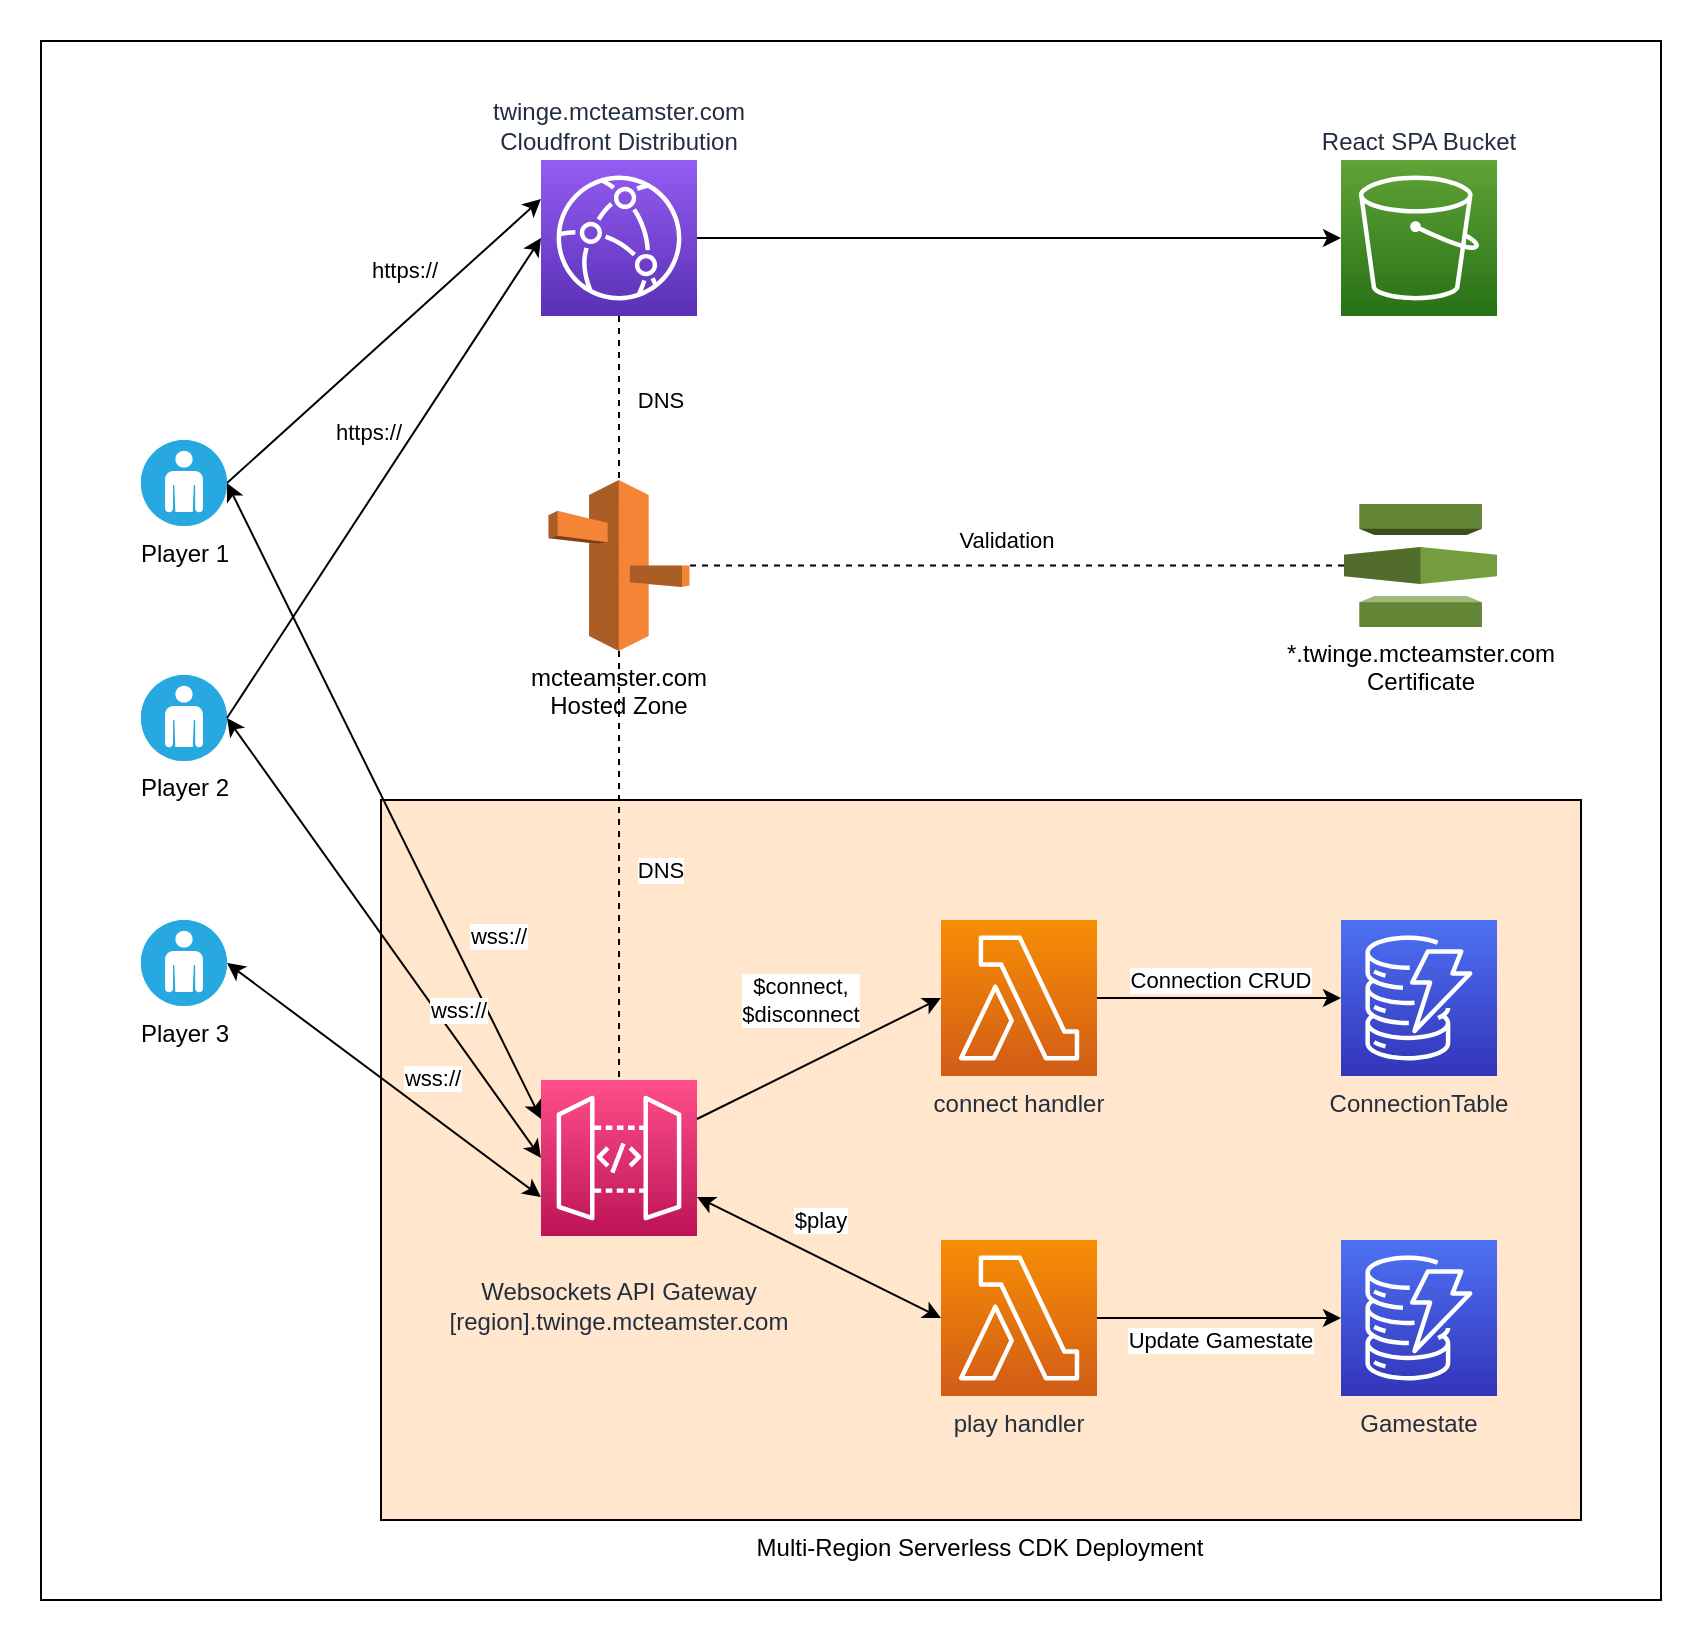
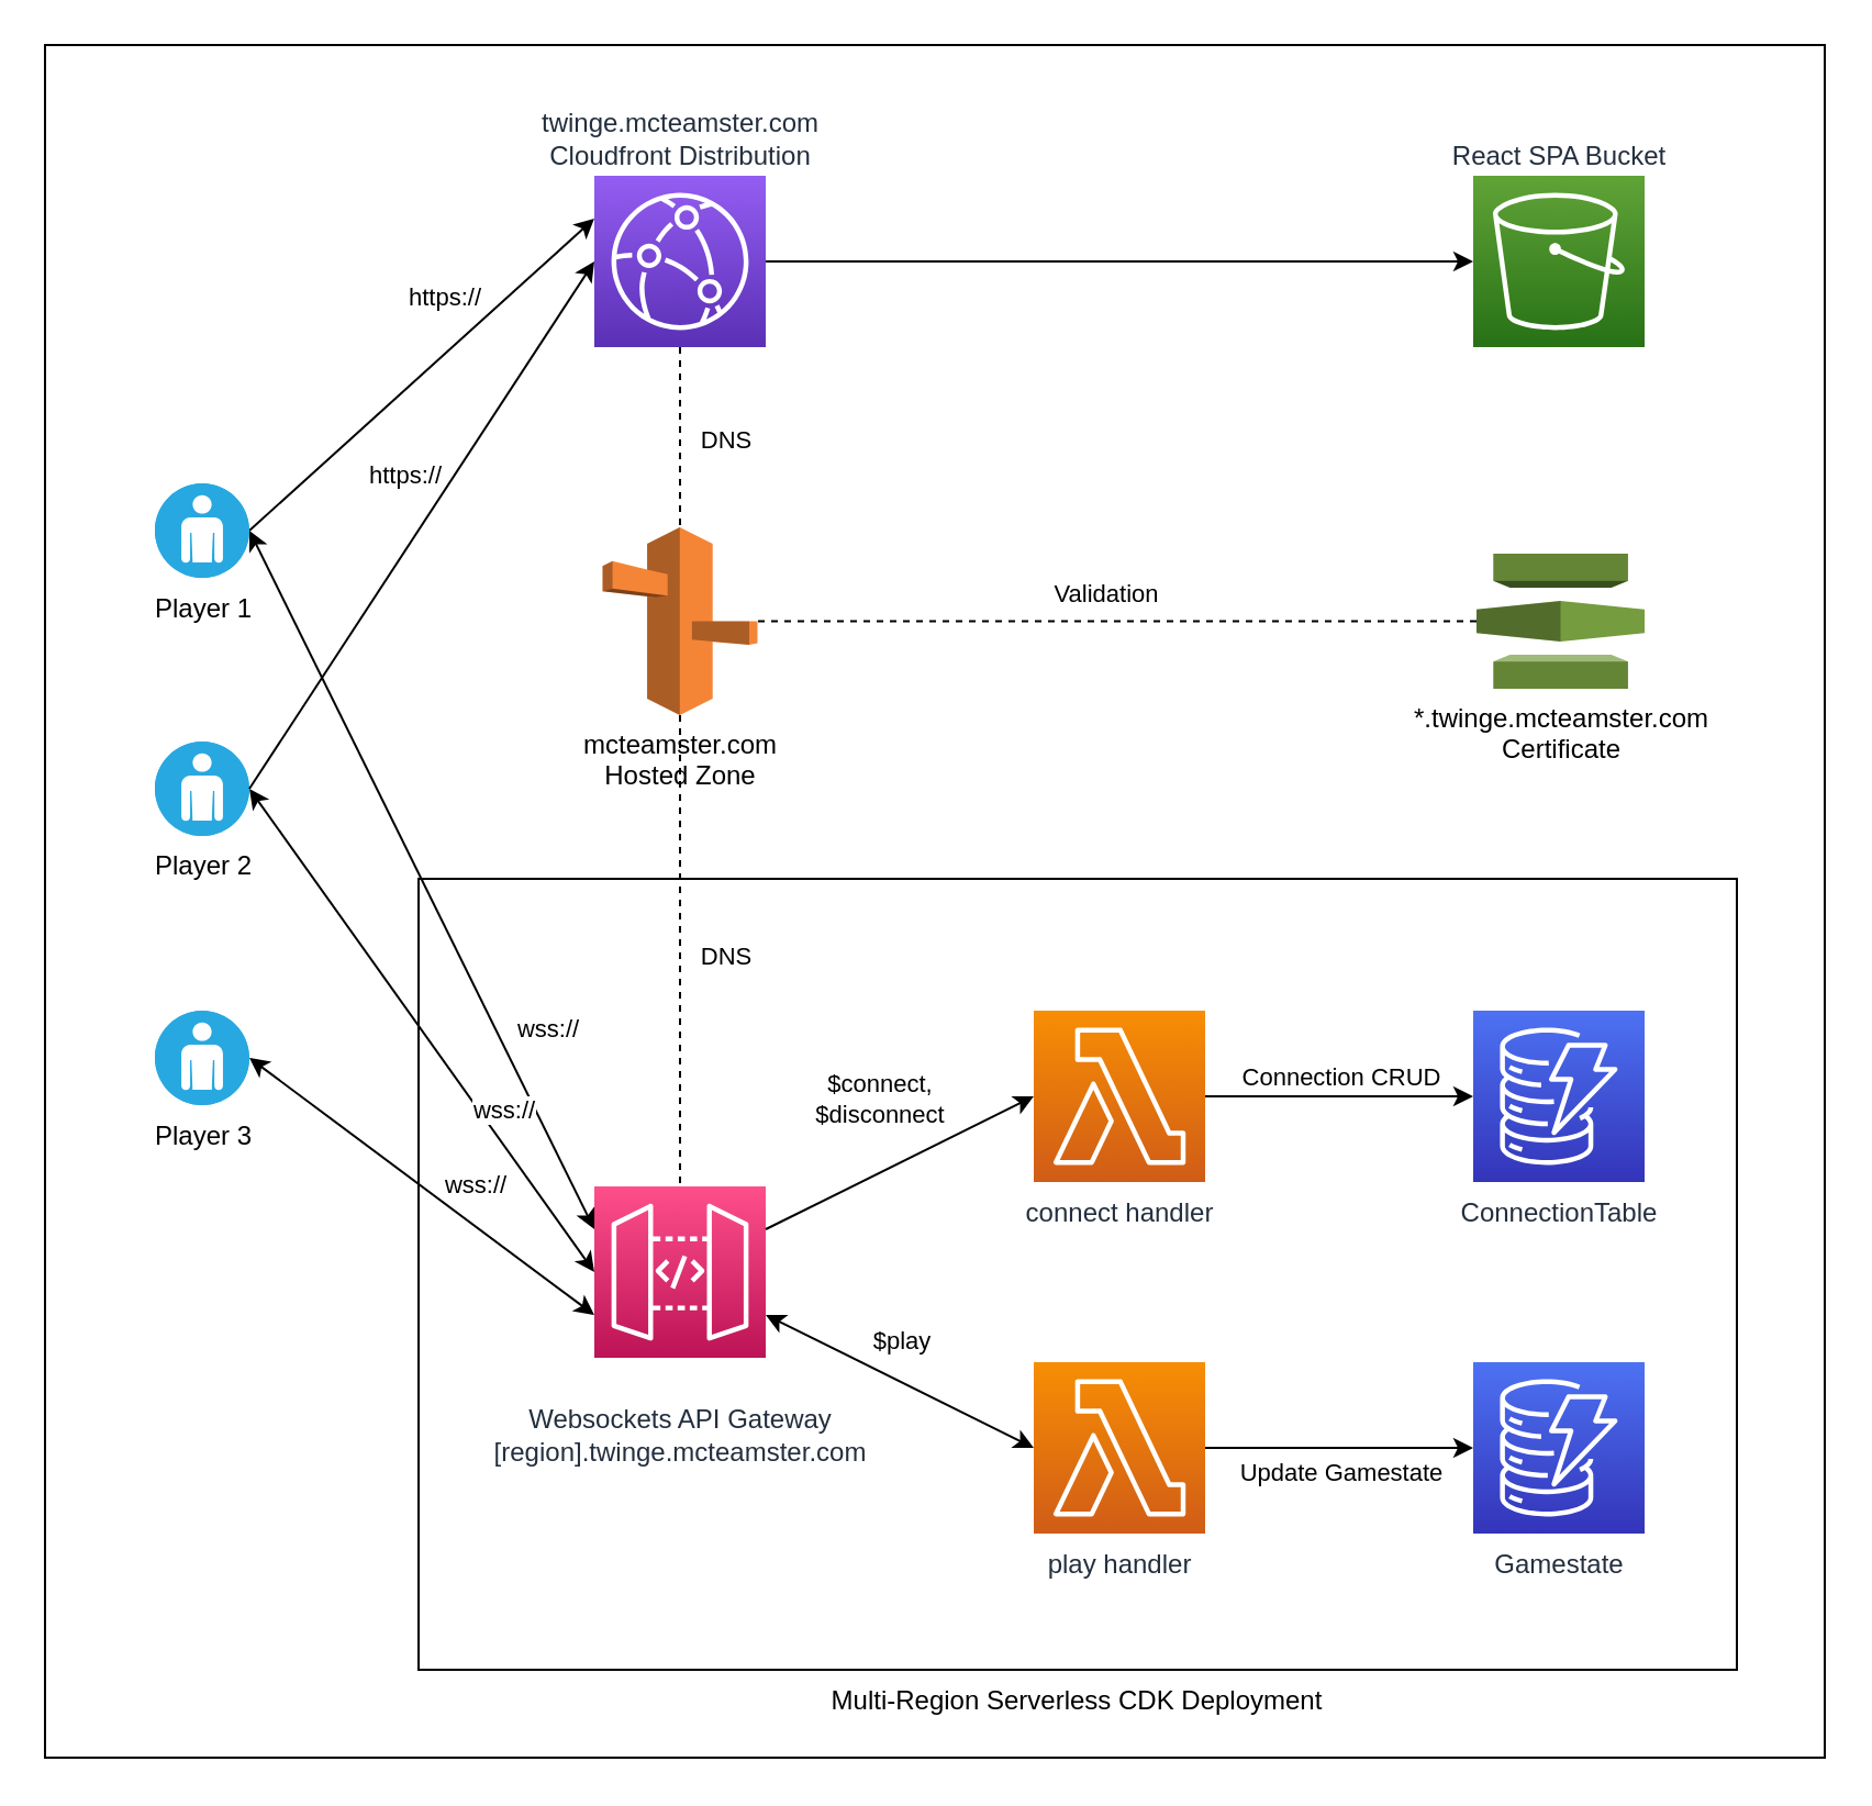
- <mxCell id="3" value="Multi-Region Serverless CDK Deployment" style="rounded=0;whiteSpace=wrap;html=1;labelPosition=center;verticalLabelPosition=bottom;align=center;verticalAlign=top;fillColor=#ffe6cc;" vertex="1" parent="1"><mxGeometry x="190" y="399.5" width="600" height="360" as="geometry" /></mxCell>
+ <mxCell id="3" value="Multi-Region Serverless CDK Deployment" style="rounded=0;whiteSpace=wrap;html=1;labelPosition=center;verticalLabelPosition=bottom;align=center;verticalAlign=top;" vertex="1" parent="1"><mxGeometry x="190" y="399.5" width="600" height="360" as="geometry" /></mxCell>
